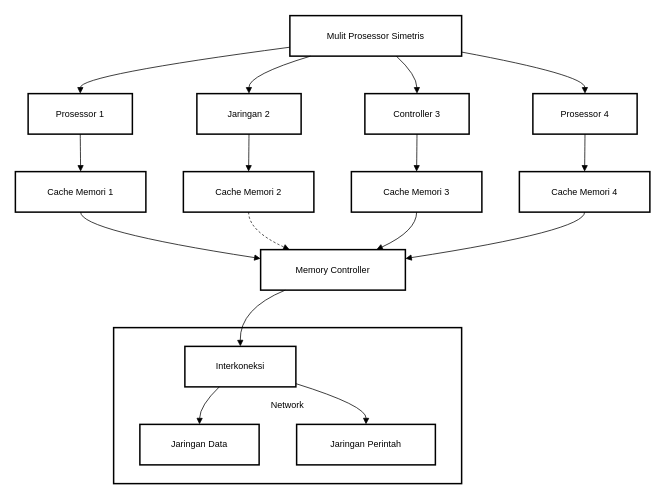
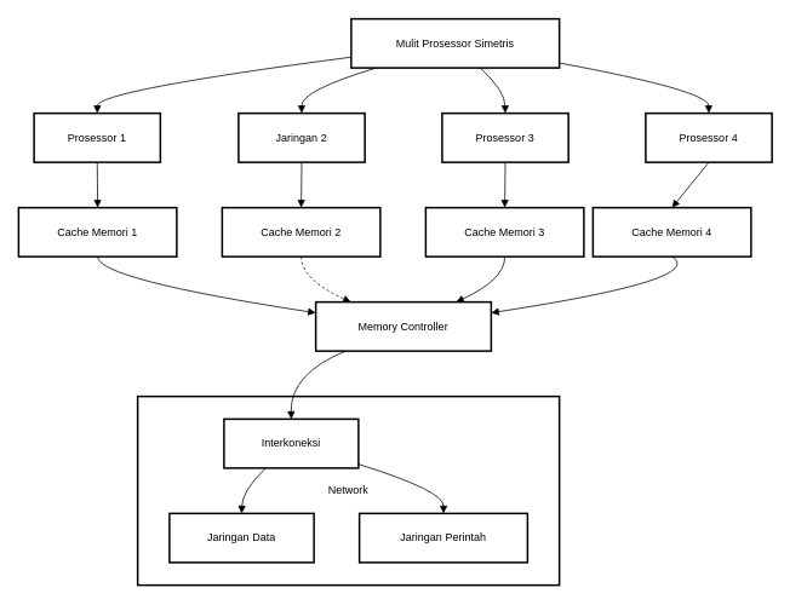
- <mxCell id="6" value="Controller 3" style="whiteSpace=wrap;strokeWidth=2;" vertex="1" parent="1"><mxGeometry x="486" y="124" width="139" height="54" as="geometry" /></mxCell>
+ <mxCell id="6" value="Prosessor 3" style="whiteSpace=wrap;strokeWidth=2;" vertex="1" parent="1"><mxGeometry x="486" y="124" width="139" height="54" as="geometry" /></mxCell>
- <mxCell id="11" value="Cache Memori 4" style="whiteSpace=wrap;strokeWidth=2;" vertex="1" parent="1"><mxGeometry x="692" y="228" width="174" height="54" as="geometry" /></mxCell>
+ <mxCell id="11" value="Cache Memori 4" style="whiteSpace=wrap;strokeWidth=2;" vertex="1" parent="1"><mxGeometry x="652" y="228" width="174" height="54" as="geometry" /></mxCell>
